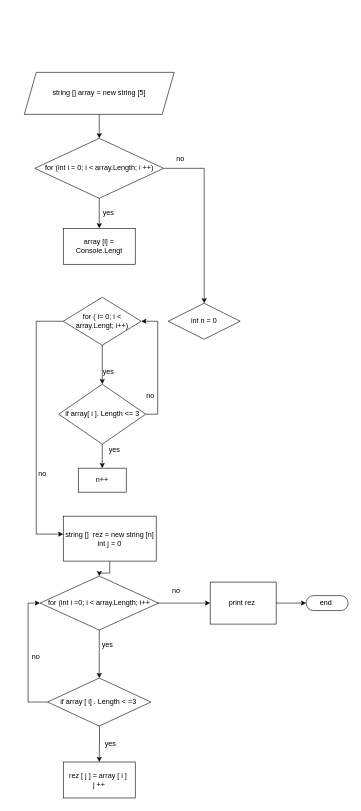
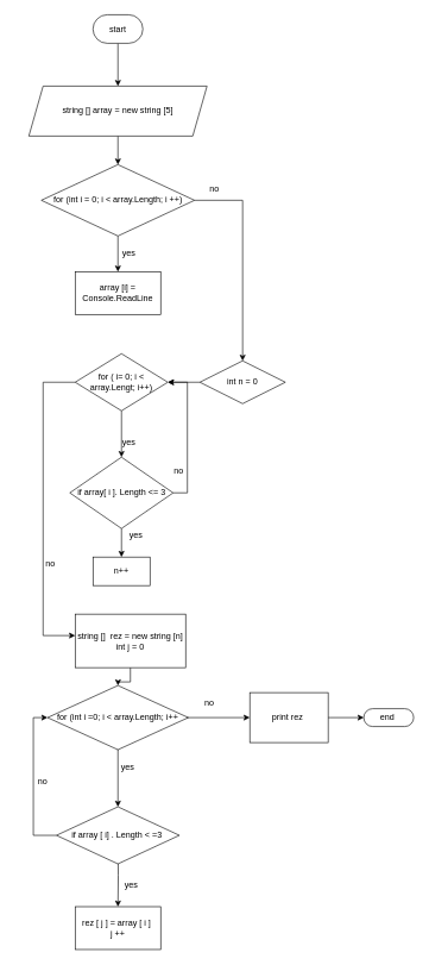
+ <mxCell id="4" value="start" style="rounded=1;whiteSpace=wrap;html=1;arcSize=50;" vertex="1" parent="1"><mxGeometry x="130" y="20" width="70" height="40" as="geometry" /></mxCell>
+ <mxCell id="3" value="" style="edgeStyle=orthogonalEdgeStyle;rounded=0;orthogonalLoop=1;jettySize=auto;html=1;" edge="1" parent="1" source="4" target="6"><mxGeometry relative="1" as="geometry"><mxPoint x="165" y="130" as="targetPoint" /></mxGeometry></mxCell>
- <mxCell id="10" value="array [i] = Console.Lengt" style="rounded=0;whiteSpace=wrap;html=1;" vertex="1" parent="1"><mxGeometry x="105" y="380" width="120" height="60" as="geometry" /></mxCell>
+ <mxCell id="10" value="array [i] = Console.ReadLine" style="rounded=0;whiteSpace=wrap;html=1;" vertex="1" parent="1"><mxGeometry x="105" y="380" width="120" height="60" as="geometry" /></mxCell>
+ <mxCell id="13" value="" style="edgeStyle=orthogonalEdgeStyle;rounded=0;orthogonalLoop=1;jettySize=auto;html=1;" edge="1" parent="1" source="14" target="17"><mxGeometry relative="1" as="geometry" /></mxCell>
